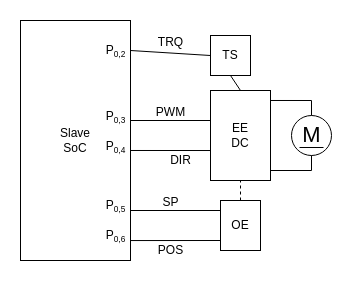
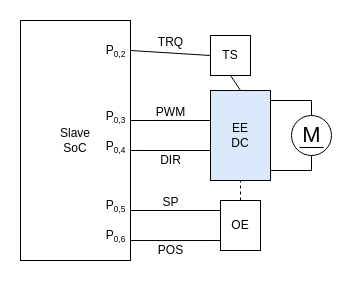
- <mxCell id="6" value="EE&lt;div&gt;DC&lt;/div&gt;" style="whiteSpace=wrap;html=1;" parent="1" vertex="1"><mxGeometry x="210" y="90" width="60" height="90" as="geometry" /></mxCell>
+ <mxCell id="6" value="EE&lt;div&gt;DC&lt;/div&gt;" style="whiteSpace=wrap;html=1;fillColor=#dae8fc;" parent="1" vertex="1"><mxGeometry x="210" y="90" width="60" height="90" as="geometry" /></mxCell>
- <mxCell id="14" value="DIR" style="text;html=1;align=center;verticalAlign=middle;resizable=0;points=[];autosize=1;strokeColor=none;fillColor=none;" parent="1" vertex="1"><mxGeometry x="160" y="145" width="40" height="30" as="geometry" /></mxCell>
+ <mxCell id="14" value="DIR" style="text;html=1;align=center;verticalAlign=middle;resizable=0;points=[];autosize=1;strokeColor=none;fillColor=none;" parent="1" vertex="1"><mxGeometry x="150" y="145" width="40" height="30" as="geometry" /></mxCell>
